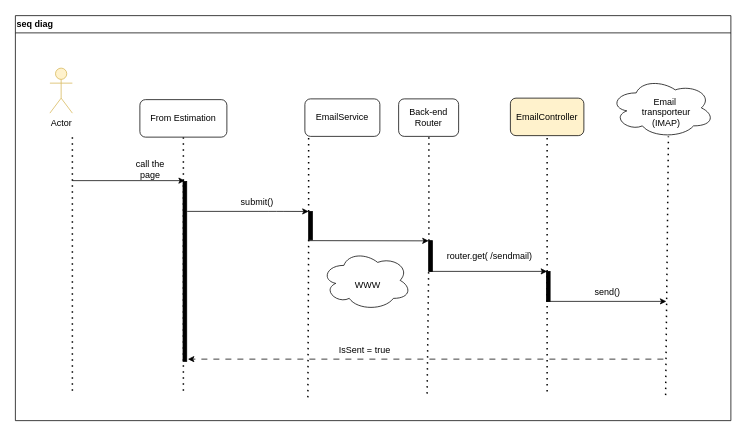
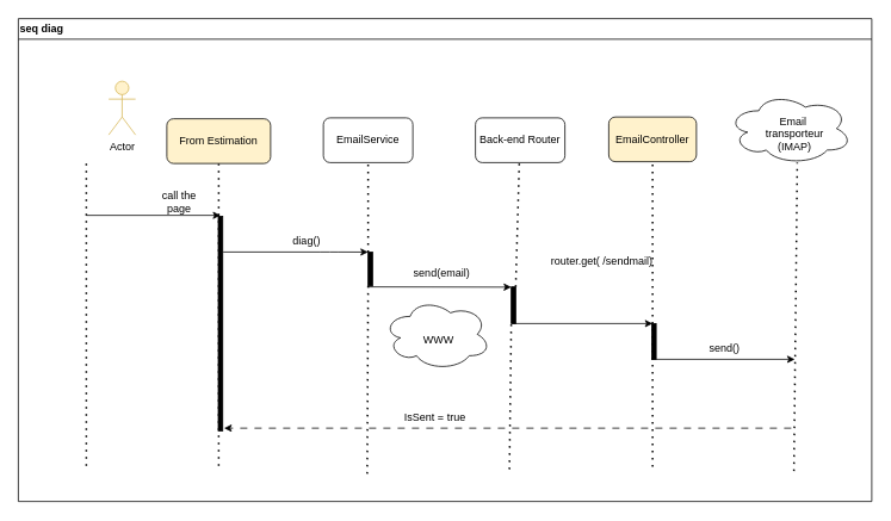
- <mxCell id="2" value="Actor" style="shape=umlActor;verticalLabelPosition=bottom;verticalAlign=top;html=1;outlineConnect=0;fillColor=#fff2cc;strokeColor=#d6b656;" parent="1" vertex="1"><mxGeometry x="66" y="90" width="30" height="60" as="geometry" /></mxCell>
+ <mxCell id="2" value="Actor" style="shape=umlActor;verticalLabelPosition=bottom;verticalAlign=top;html=1;outlineConnect=0;fillColor=#fff2cc;strokeColor=#d6b656;" parent="1" vertex="1"><mxGeometry x="121" y="90" width="30" height="60" as="geometry" /></mxCell>
- <mxCell id="8" value="EmailService" style="rounded=1;whiteSpace=wrap;html=1;" parent="3" vertex="1"><mxGeometry x="386" y="111" width="100" height="50" as="geometry" /></mxCell>
+ <mxCell id="8" value="EmailService" style="rounded=1;whiteSpace=wrap;html=1;" parent="3" vertex="1"><mxGeometry x="341" y="111" width="100" height="50" as="geometry" /></mxCell>
- <mxCell id="7" value="Back-end Router" style="rounded=1;whiteSpace=wrap;html=1;" parent="3" vertex="1"><mxGeometry x="511" y="111" width="80" height="50" as="geometry" /></mxCell>
+ <mxCell id="7" value="Back-end Router" style="rounded=1;whiteSpace=wrap;html=1;" parent="3" vertex="1"><mxGeometry x="511" y="111" width="100" height="50" as="geometry" /></mxCell>
- <mxCell id="9" value="From Estimation" style="rounded=1;whiteSpace=wrap;html=1;" parent="3" vertex="1"><mxGeometry x="166" y="112" width="116" height="50" as="geometry" /></mxCell>
+ <mxCell id="9" value="From Estimation" style="rounded=1;whiteSpace=wrap;html=1;fillColor=#fff2cc;" parent="3" vertex="1"><mxGeometry x="166" y="112" width="116" height="50" as="geometry" /></mxCell>
- <mxCell id="11" value="submit()" style="text;html=1;align=center;verticalAlign=middle;resizable=0;points=[];autosize=1;strokeColor=none;fillColor=none;" parent="3" vertex="1"><mxGeometry x="291" y="236" width="61" height="26" as="geometry" /></mxCell>
+ <mxCell id="11" value="diag()" style="text;html=1;align=center;verticalAlign=middle;resizable=0;points=[];autosize=1;strokeColor=none;fillColor=none;" parent="3" vertex="1"><mxGeometry x="291" y="236" width="61" height="26" as="geometry" /></mxCell>
+ <mxCell id="15" value="send(email)" style="text;html=1;align=center;verticalAlign=middle;resizable=0;points=[];autosize=1;strokeColor=none;fillColor=none;" parent="3" vertex="1"><mxGeometry x="432" y="272" width="81" height="26" as="geometry" /></mxCell>
- <mxCell id="21" value="router.get( /sendmail)" style="text;html=1;strokeColor=none;fillColor=none;align=center;verticalAlign=middle;whiteSpace=wrap;rounded=0;" parent="3" vertex="1"><mxGeometry x="565" y="306" width="135" height="30" as="geometry" /></mxCell>
+ <mxCell id="21" value="router.get( /sendmail)" style="text;html=1;strokeColor=none;fillColor=none;align=center;verticalAlign=middle;whiteSpace=wrap;rounded=0;" parent="3" vertex="1"><mxGeometry x="585" y="256" width="135" height="30" as="geometry" /></mxCell>
